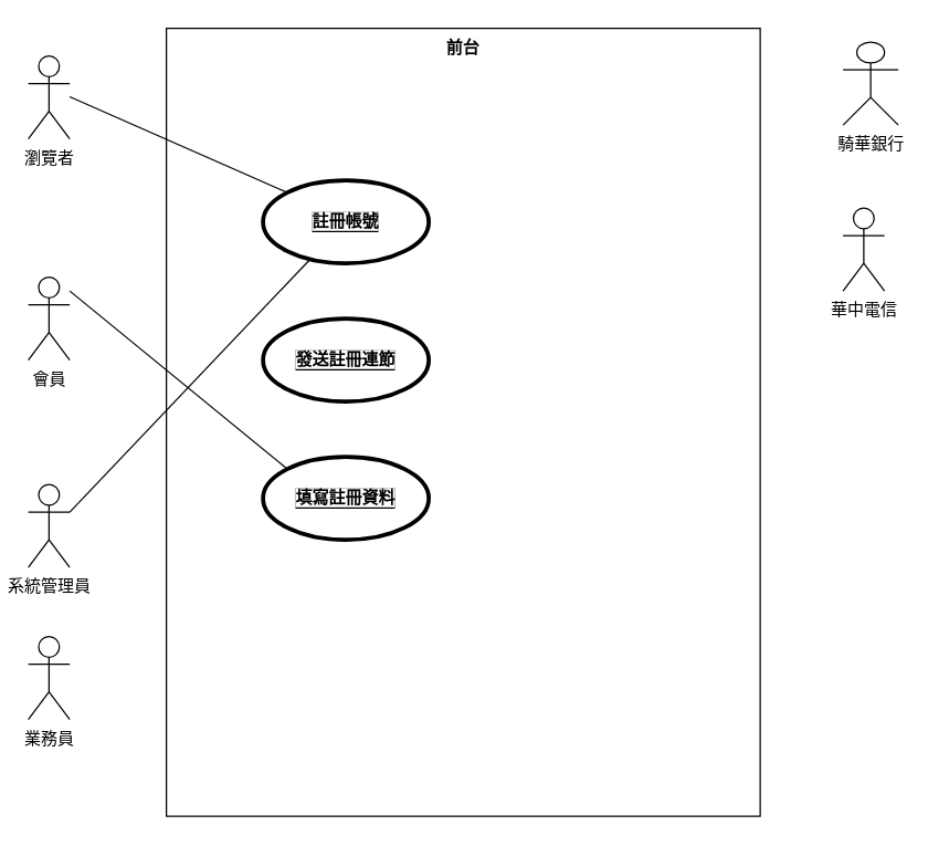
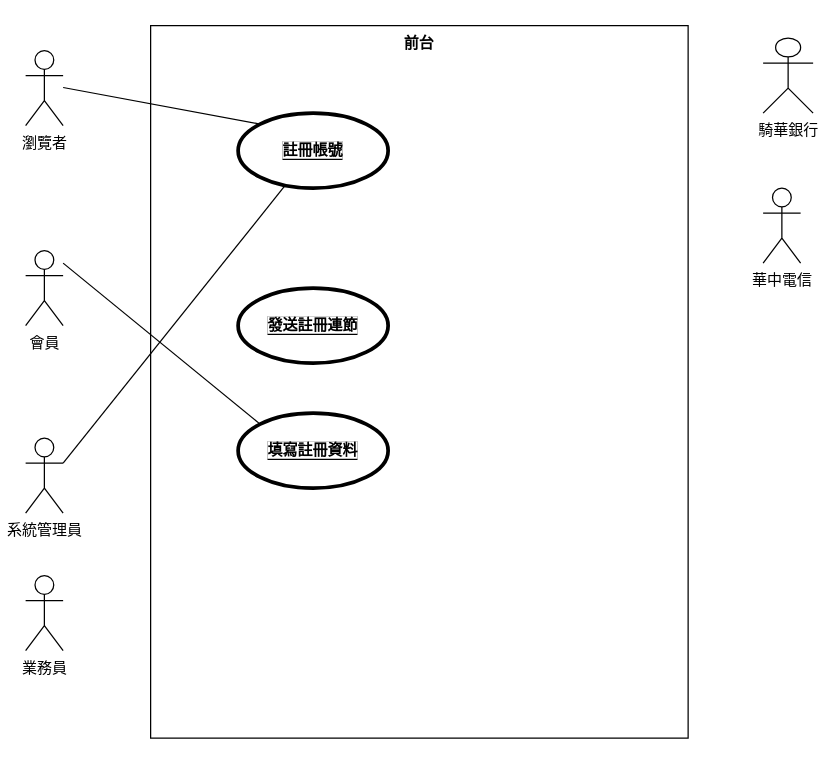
- <mxCell id="3" value="&lt;span style=&quot;background-color: rgb(255, 255, 255);&quot;&gt;註冊帳號&lt;/span&gt;" style="shape=ellipse;html=1;strokeWidth=3;fontStyle=1;whiteSpace=wrap;align=center;perimeter=ellipsePerimeter;labelBackgroundColor=#000000;fontColor=#000000;fillColor=#FFFFFF;strokeColor=#000000;" vertex="1" parent="1"><mxGeometry x="190" y="130" width="120" height="60" as="geometry" /></mxCell>
+ <mxCell id="3" value="&lt;span style=&quot;background-color: rgb(255, 255, 255);&quot;&gt;註冊帳號&lt;/span&gt;" style="shape=ellipse;html=1;strokeWidth=3;fontStyle=1;whiteSpace=wrap;align=center;perimeter=ellipsePerimeter;labelBackgroundColor=#000000;fontColor=#000000;fillColor=#FFFFFF;strokeColor=#000000;" vertex="1" parent="1"><mxGeometry x="190" y="90" width="120" height="60" as="geometry" /></mxCell>
